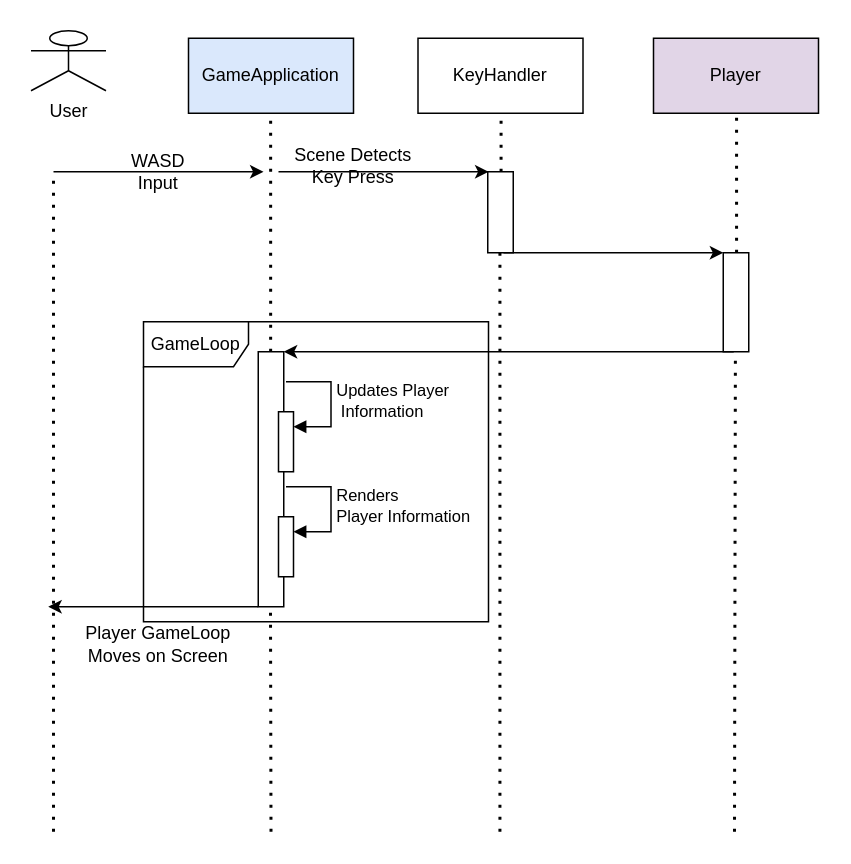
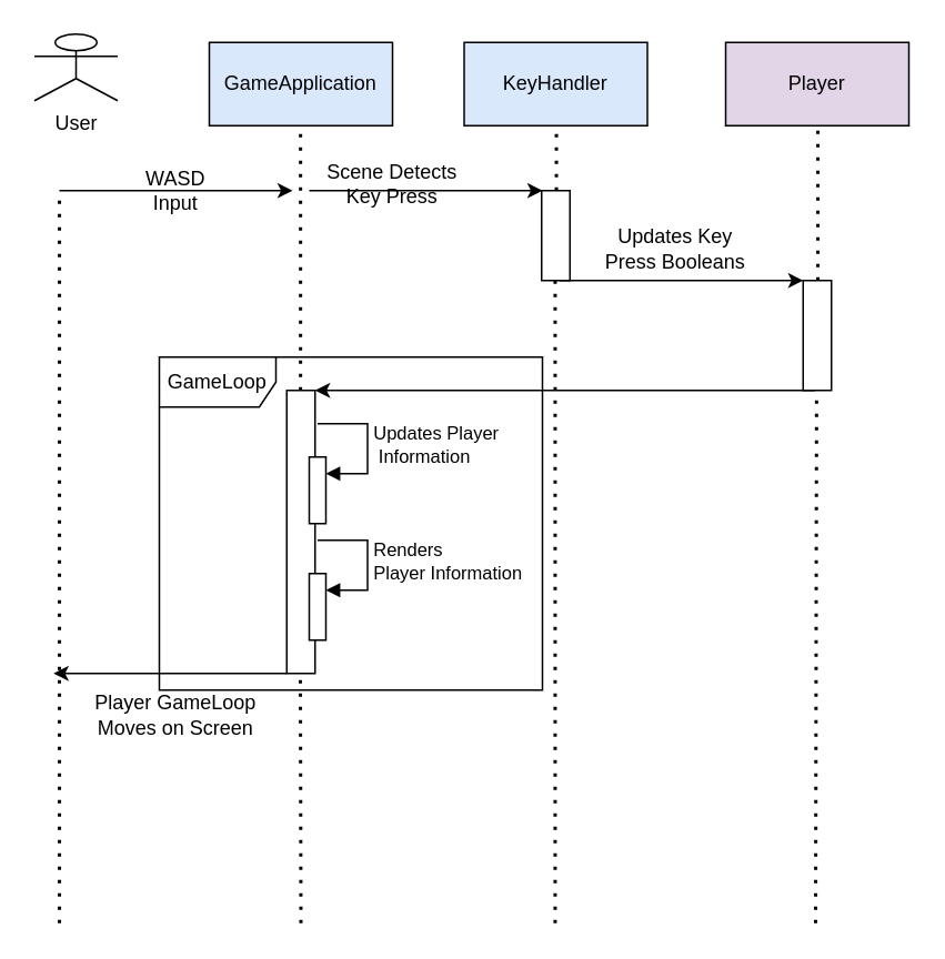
- <mxCell id="6" value="KeyHandler" style="html=1;whiteSpace=wrap;" vertex="1" parent="1"><mxGeometry x="278" y="25" width="110" height="50" as="geometry" /></mxCell>
+ <mxCell id="6" value="KeyHandler" style="html=1;whiteSpace=wrap;fillColor=#dae8fc;" vertex="1" parent="1"><mxGeometry x="278" y="25" width="110" height="50" as="geometry" /></mxCell>
+ <mxCell id="15" value="Updates Key Press Booleans" style="text;html=1;strokeColor=none;fillColor=none;align=center;verticalAlign=middle;whiteSpace=wrap;rounded=0;" vertex="1" parent="1"><mxGeometry x="355" y="134" width="100" height="30" as="geometry" /></mxCell>
